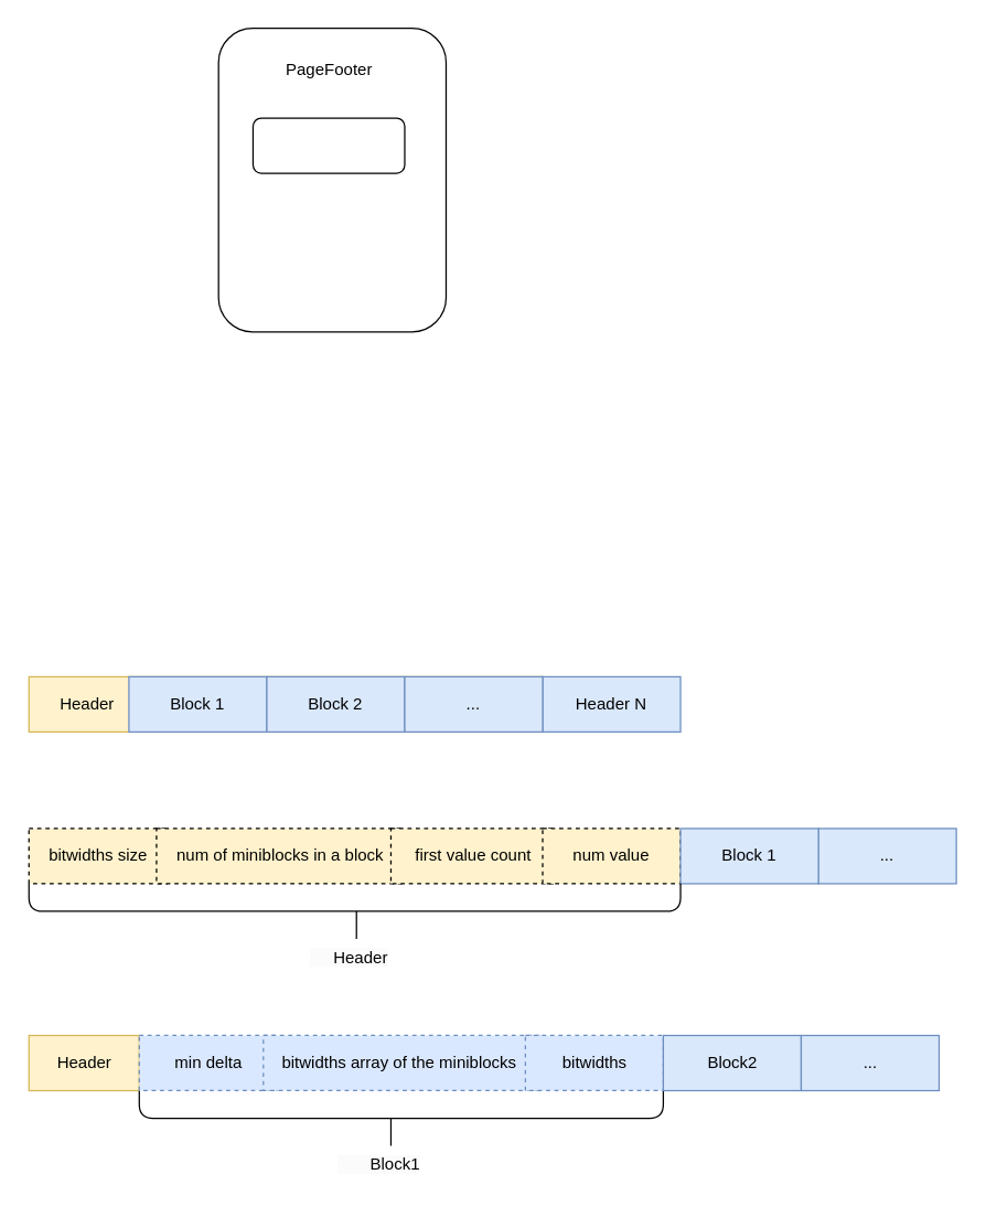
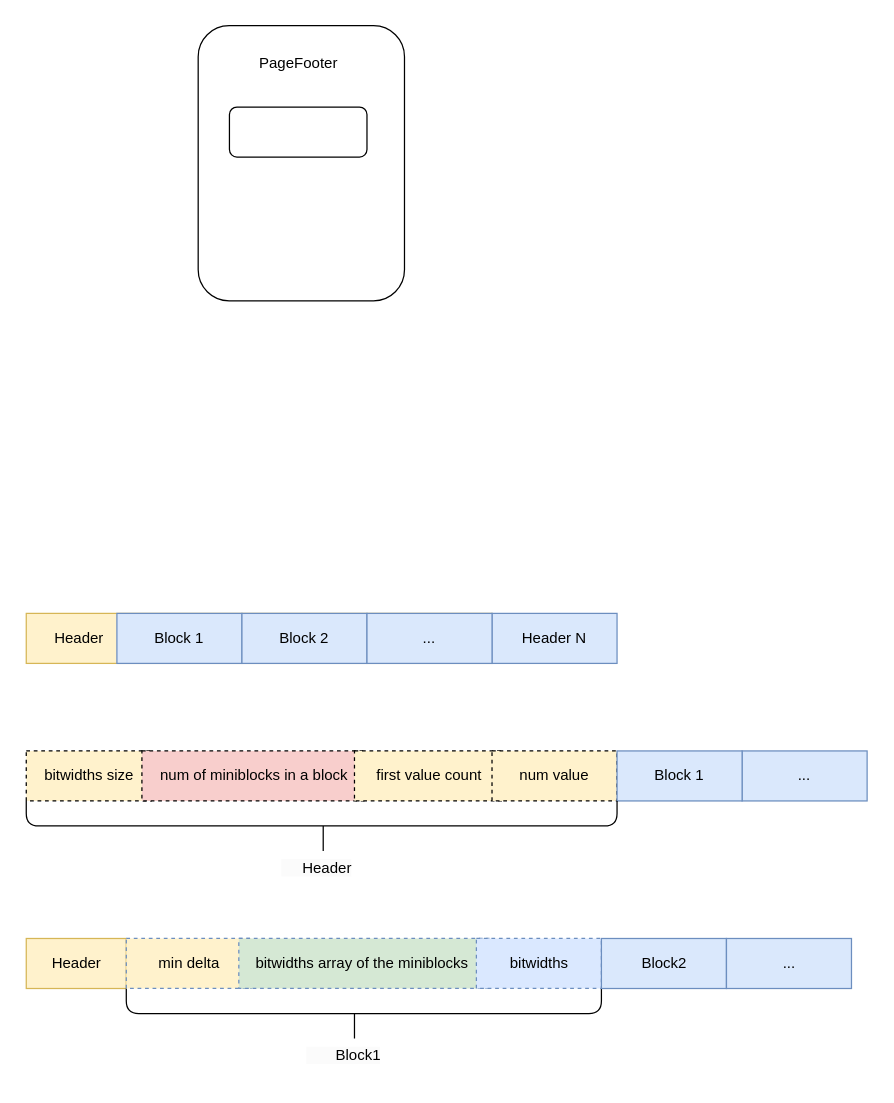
- <mxCell id="13" value="num of miniblocks in a block" style="rounded=0;whiteSpace=wrap;html=1;fillColor=#fff2cc;strokeColor=default;dashed=1;" vertex="1" parent="1"><mxGeometry x="113" y="600" width="180" height="40" as="geometry" /></mxCell>
+ <mxCell id="13" value="num of miniblocks in a block" style="rounded=0;whiteSpace=wrap;html=1;fillColor=#f8cecc;strokeColor=default;dashed=1;" vertex="1" parent="1"><mxGeometry x="113" y="600" width="180" height="40" as="geometry" /></mxCell>
- <mxCell id="20" value="min delta" style="rounded=0;whiteSpace=wrap;html=1;fillColor=#DAE8FF;strokeColor=#6c8ebf;dashed=1;" vertex="1" parent="1"><mxGeometry x="100.5" y="750" width="100" height="40" as="geometry" /></mxCell>
+ <mxCell id="20" value="min delta" style="rounded=0;whiteSpace=wrap;html=1;fillColor=#fff2cc;strokeColor=#6c8ebf;dashed=1;" vertex="1" parent="1"><mxGeometry x="100.5" y="750" width="100" height="40" as="geometry" /></mxCell>
- <mxCell id="21" value="bitwidths array of the miniblocks&amp;nbsp;" style="rounded=0;whiteSpace=wrap;html=1;fillColor=#DAE8FF;strokeColor=#6c8ebf;dashed=1;" vertex="1" parent="1"><mxGeometry x="190.5" y="750" width="200" height="40" as="geometry" /></mxCell>
+ <mxCell id="21" value="bitwidths array of the miniblocks&amp;nbsp;" style="rounded=0;whiteSpace=wrap;html=1;fillColor=#d5e8d4;strokeColor=#6c8ebf;dashed=1;" vertex="1" parent="1"><mxGeometry x="190.5" y="750" width="200" height="40" as="geometry" /></mxCell>
